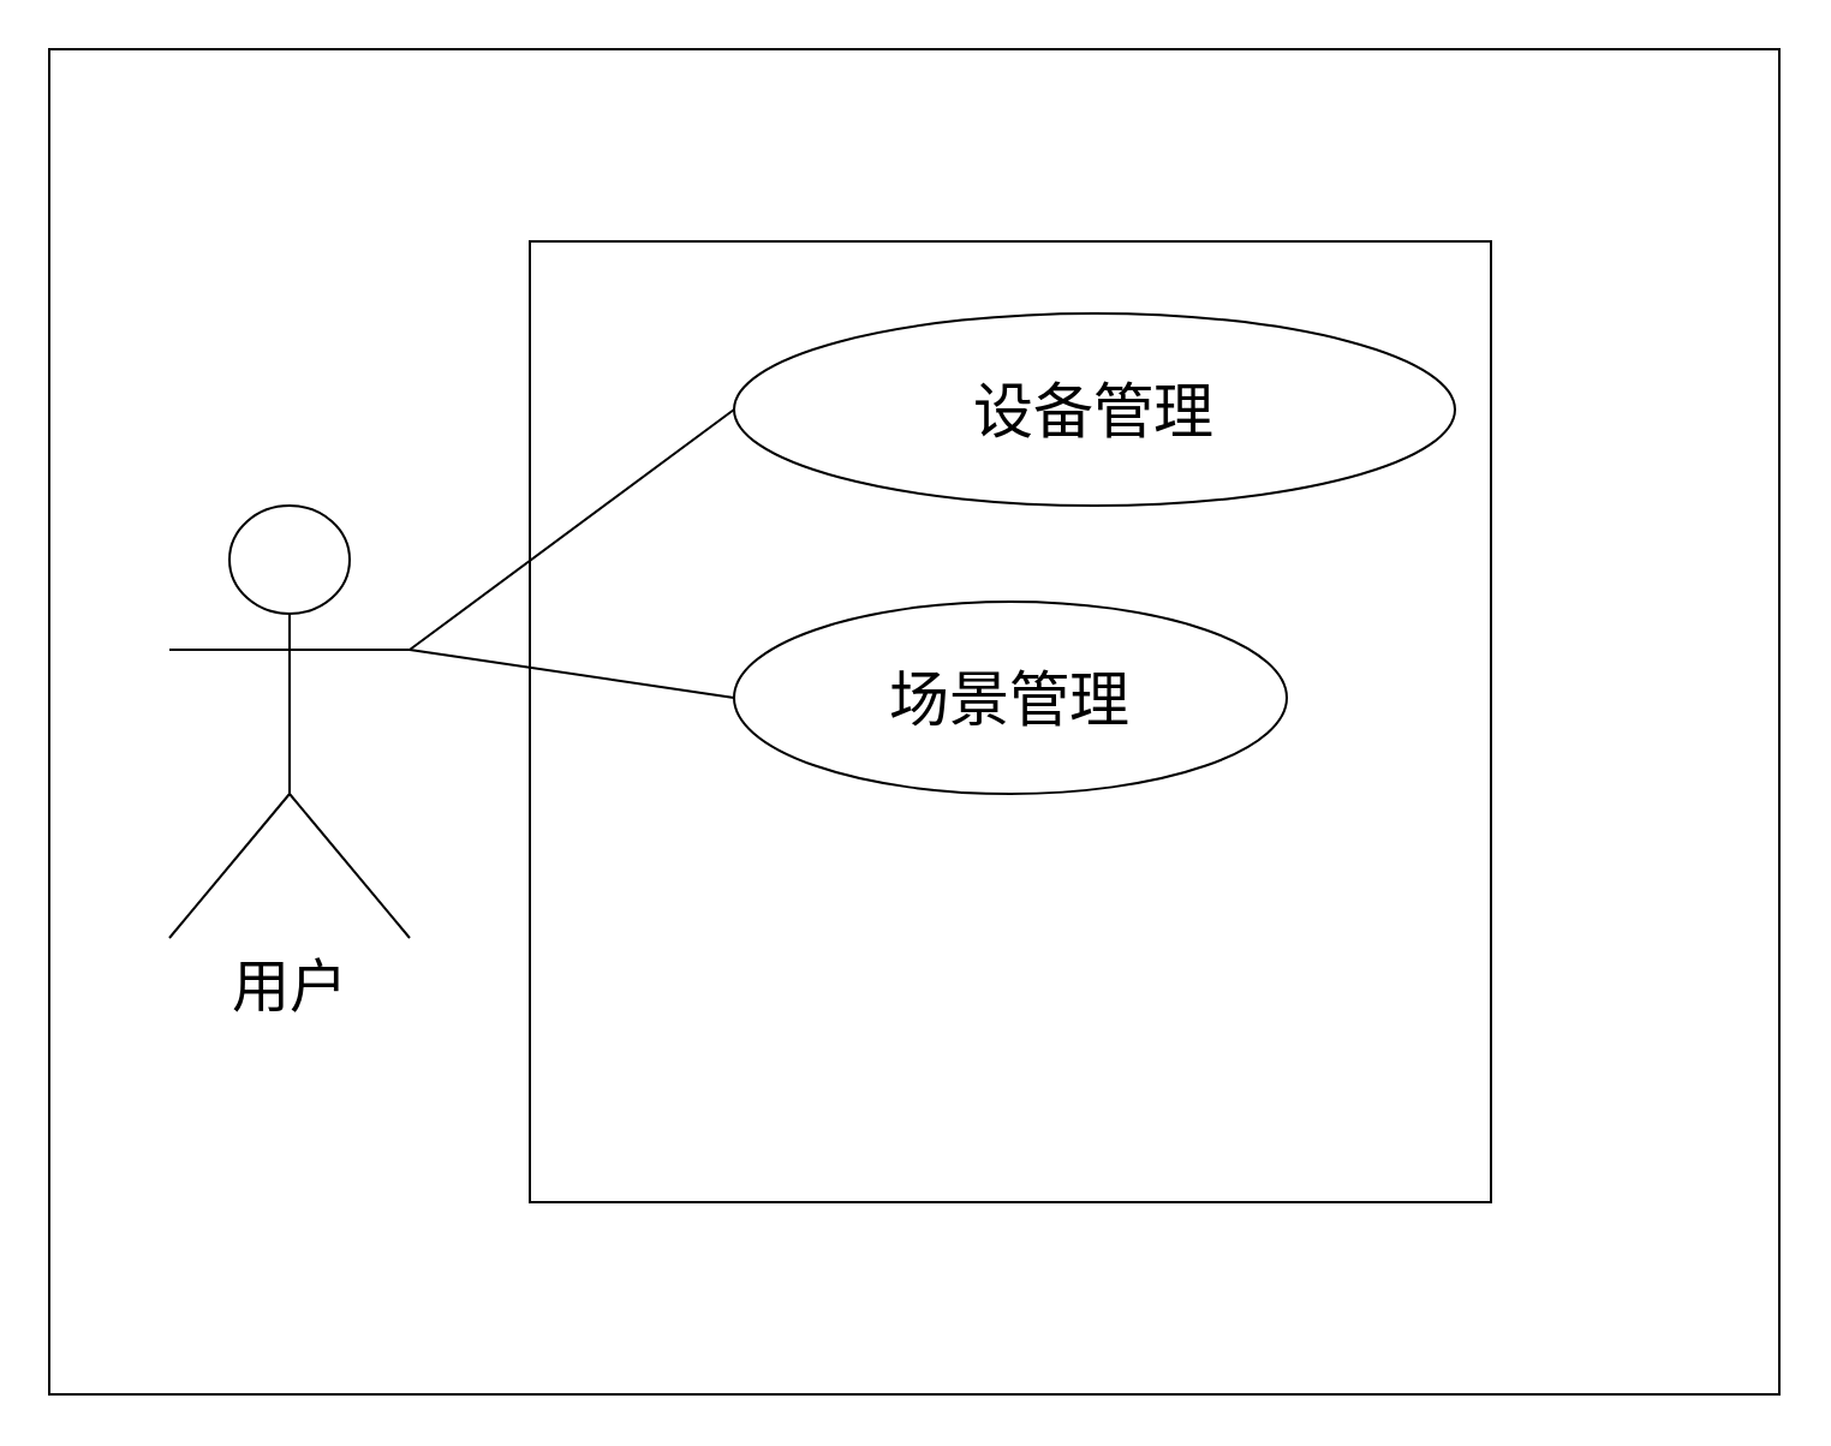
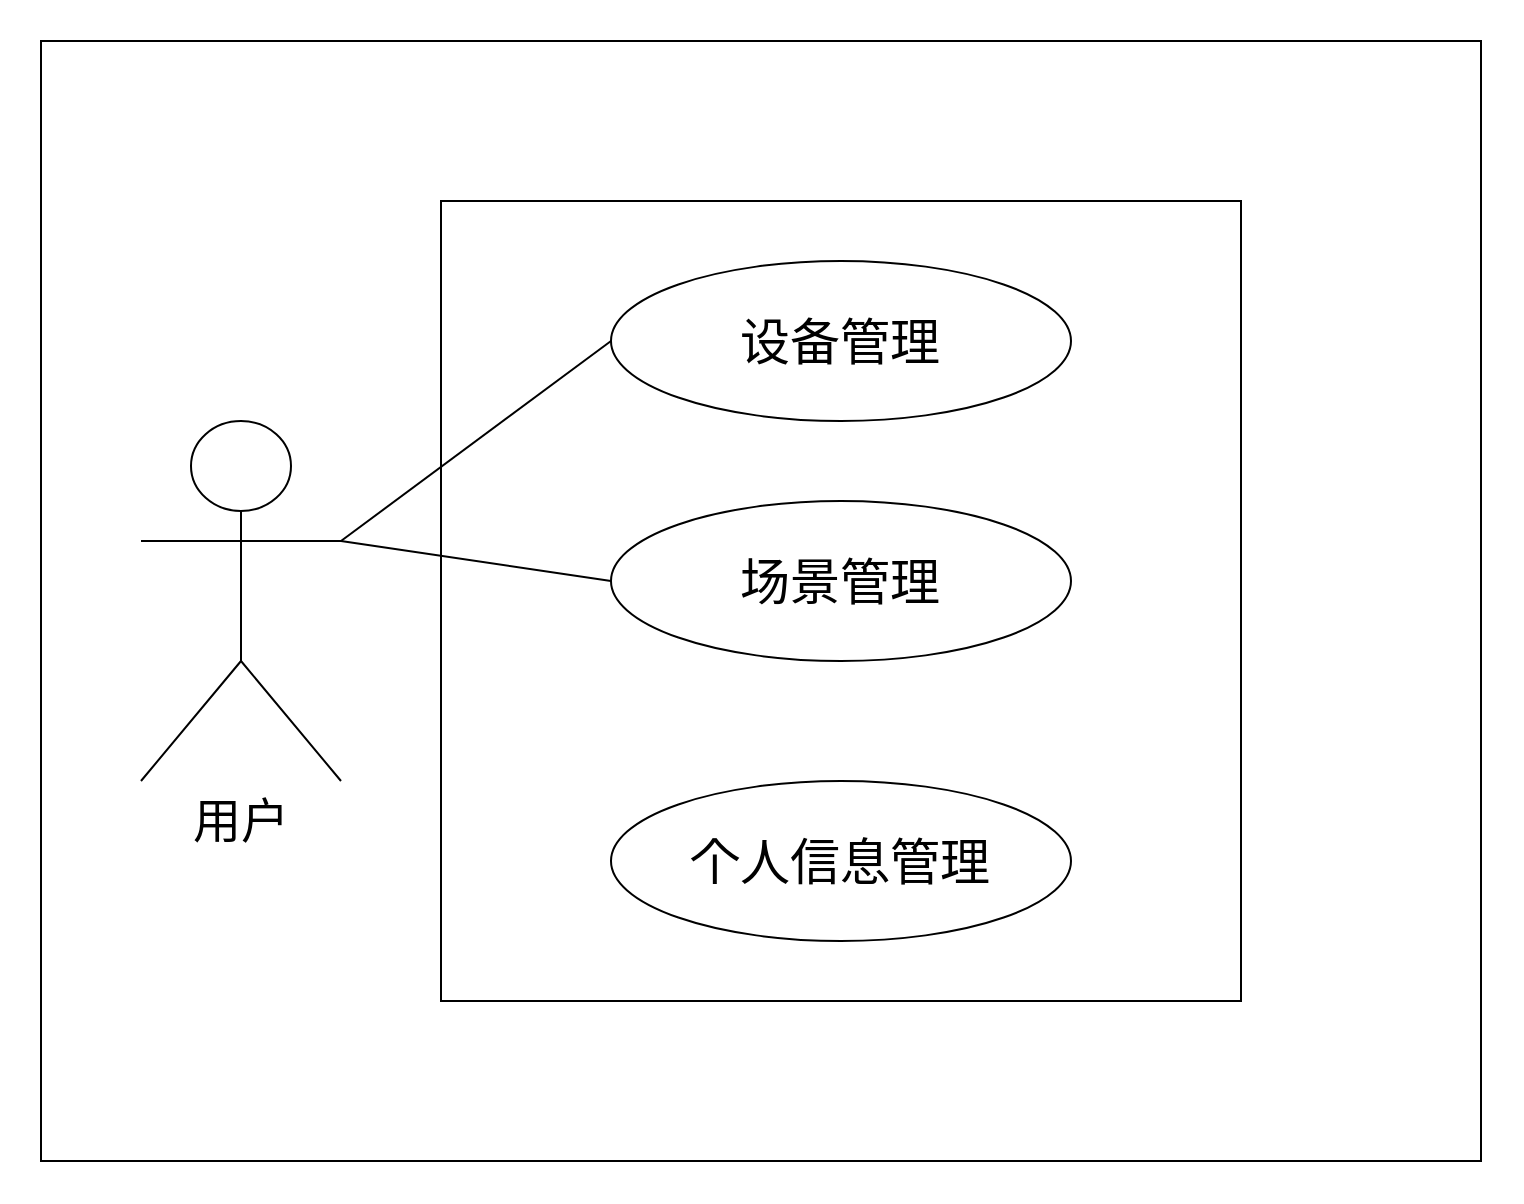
- <mxCell id="6" value="设备管理" style="ellipse;whiteSpace=wrap;html=1;fontSize=25;" vertex="1" parent="1"><mxGeometry x="305" y="130" width="300" height="80" as="geometry" /></mxCell>
+ <mxCell id="6" value="设备管理" style="ellipse;whiteSpace=wrap;html=1;fontSize=25;" vertex="1" parent="1"><mxGeometry x="305" y="130" width="230" height="80" as="geometry" /></mxCell>
+ <mxCell id="5" value="个人信息管理" style="ellipse;whiteSpace=wrap;html=1;fontSize=25;" vertex="1" parent="1"><mxGeometry x="305" y="390" width="230" height="80" as="geometry" /></mxCell>
